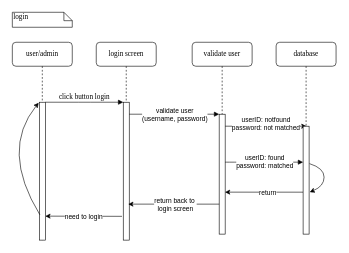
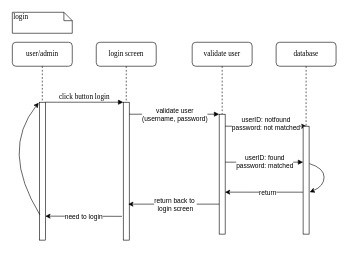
- <mxCell id="24" value="login" style="shape=note;whiteSpace=wrap;html=1;size=14;verticalAlign=top;align=left;spacingTop=-6;rounded=0;shadow=0;comic=0;labelBackgroundColor=none;strokeWidth=1;fontFamily=Verdana;fontSize=12" parent="1" vertex="1"><mxGeometry x="20" y="20" width="100" height="25" as="geometry" /></mxCell>
+ <mxCell id="24" value="login" style="shape=note;whiteSpace=wrap;html=1;size=14;verticalAlign=top;align=left;spacingTop=-6;rounded=0;shadow=0;comic=0;labelBackgroundColor=none;strokeWidth=1;fontFamily=Verdana;fontSize=12" parent="1" vertex="1"><mxGeometry x="20" y="20" width="100" height="35" as="geometry" /></mxCell>
